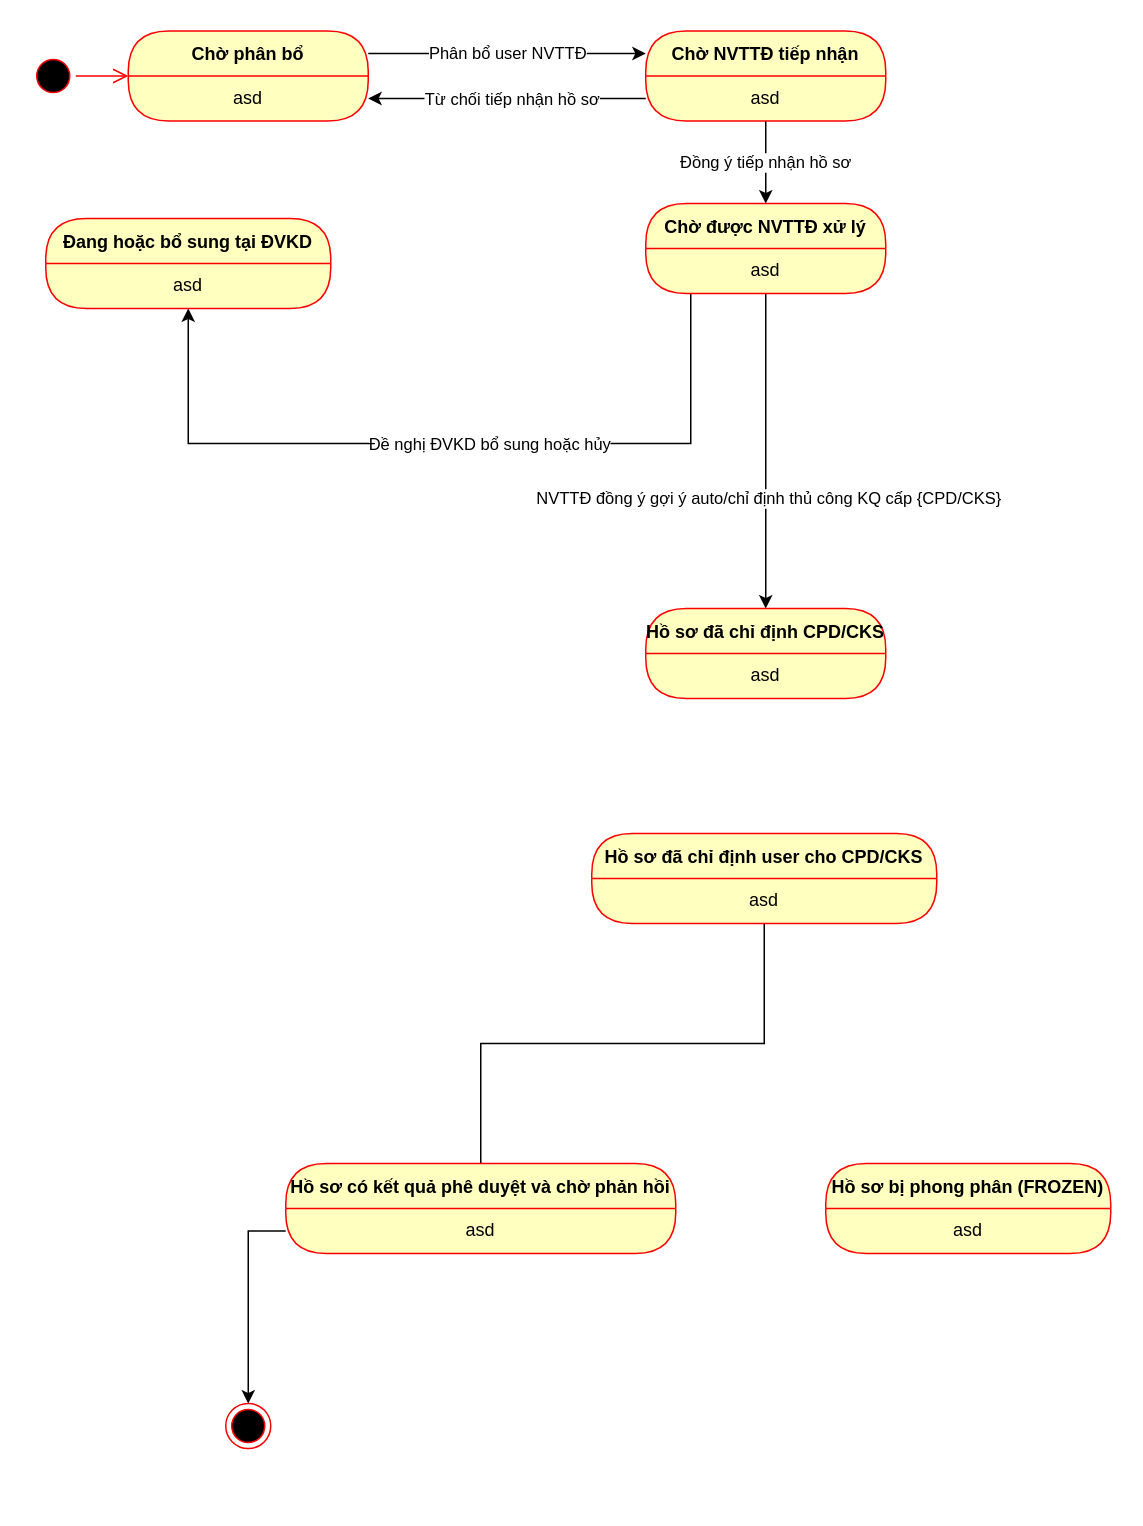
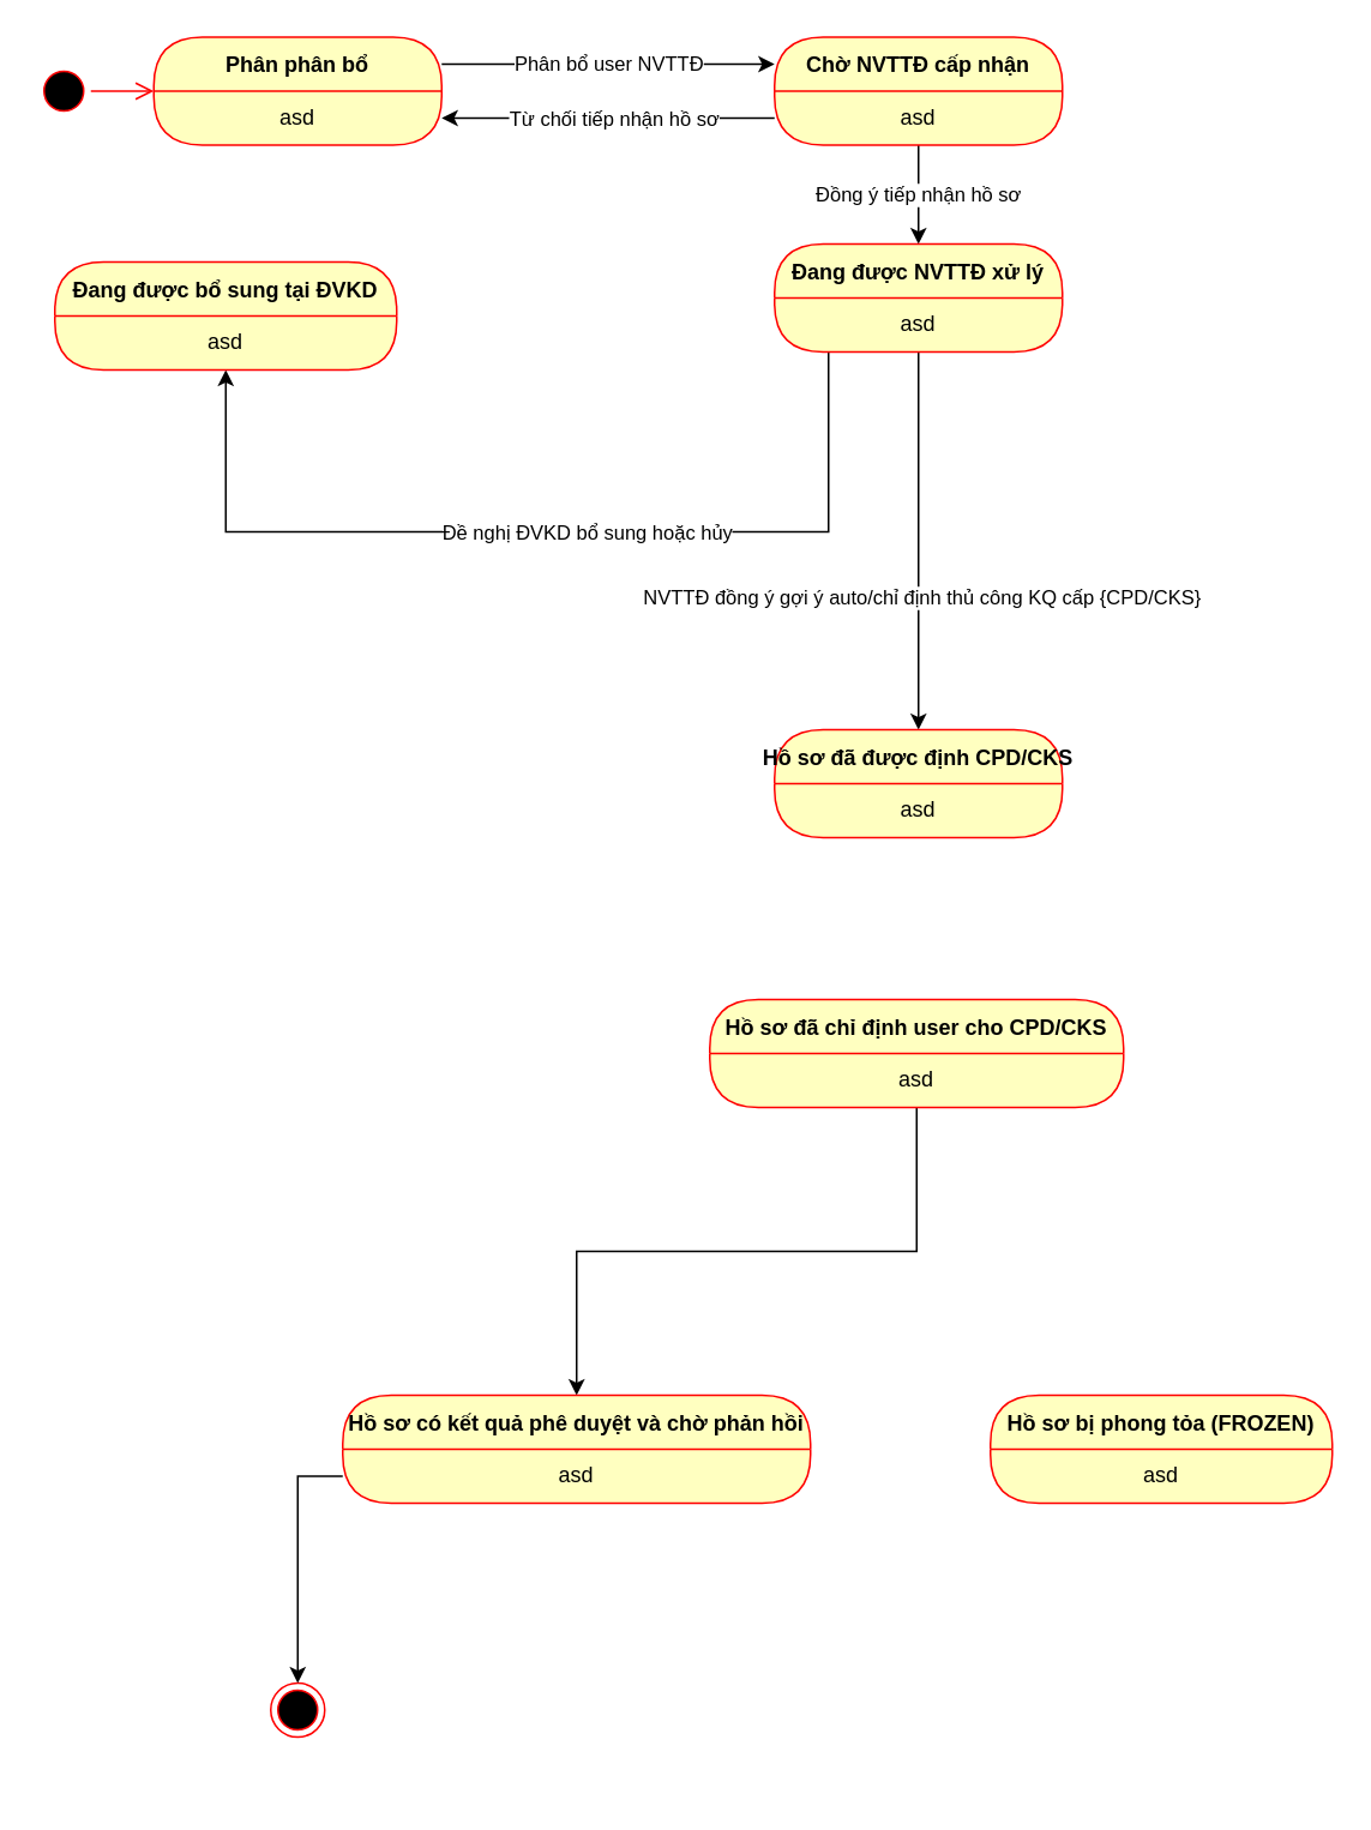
- <mxCell id="11" value="Chờ phân bổ" style="swimlane;fontStyle=1;align=center;verticalAlign=middle;childLayout=stackLayout;horizontal=1;startSize=30;horizontalStack=0;resizeParent=0;resizeLast=1;container=0;fontColor=#000000;collapsible=0;rounded=1;arcSize=30;strokeColor=#ff0000;fillColor=#ffffc0;swimlaneFillColor=#ffffc0;dropTarget=0;" vertex="1" parent="1"><mxGeometry x="85" y="20" width="160" height="60" as="geometry" /></mxCell>
+ <mxCell id="11" value="Phân phân bổ" style="swimlane;fontStyle=1;align=center;verticalAlign=middle;childLayout=stackLayout;horizontal=1;startSize=30;horizontalStack=0;resizeParent=0;resizeLast=1;container=0;fontColor=#000000;collapsible=0;rounded=1;arcSize=30;strokeColor=#ff0000;fillColor=#ffffc0;swimlaneFillColor=#ffffc0;dropTarget=0;" vertex="1" parent="1"><mxGeometry x="85" y="20" width="160" height="60" as="geometry" /></mxCell>
- <mxCell id="15" value="Chờ NVTTĐ tiếp nhận" style="swimlane;fontStyle=1;align=center;verticalAlign=middle;childLayout=stackLayout;horizontal=1;startSize=30;horizontalStack=0;resizeParent=0;resizeLast=1;container=0;fontColor=#000000;collapsible=0;rounded=1;arcSize=30;strokeColor=#ff0000;fillColor=#ffffc0;swimlaneFillColor=#ffffc0;dropTarget=0;" vertex="1" parent="1"><mxGeometry x="430" y="20" width="160" height="60" as="geometry" /></mxCell>
+ <mxCell id="15" value="Chờ NVTTĐ cấp nhận" style="swimlane;fontStyle=1;align=center;verticalAlign=middle;childLayout=stackLayout;horizontal=1;startSize=30;horizontalStack=0;resizeParent=0;resizeLast=1;container=0;fontColor=#000000;collapsible=0;rounded=1;arcSize=30;strokeColor=#ff0000;fillColor=#ffffc0;swimlaneFillColor=#ffffc0;dropTarget=0;" vertex="1" parent="1"><mxGeometry x="430" y="20" width="160" height="60" as="geometry" /></mxCell>
- <mxCell id="17" value="Chờ được NVTTĐ xử lý" style="swimlane;fontStyle=1;align=center;verticalAlign=middle;childLayout=stackLayout;horizontal=1;startSize=30;horizontalStack=0;resizeParent=0;resizeLast=1;container=0;fontColor=#000000;collapsible=0;rounded=1;arcSize=30;strokeColor=#ff0000;fillColor=#ffffc0;swimlaneFillColor=#ffffc0;dropTarget=0;" vertex="1" parent="1"><mxGeometry x="430" y="135" width="160" height="60" as="geometry" /></mxCell>
+ <mxCell id="17" value="Đang được NVTTĐ xử lý" style="swimlane;fontStyle=1;align=center;verticalAlign=middle;childLayout=stackLayout;horizontal=1;startSize=30;horizontalStack=0;resizeParent=0;resizeLast=1;container=0;fontColor=#000000;collapsible=0;rounded=1;arcSize=30;strokeColor=#ff0000;fillColor=#ffffc0;swimlaneFillColor=#ffffc0;dropTarget=0;" vertex="1" parent="1"><mxGeometry x="430" y="135" width="160" height="60" as="geometry" /></mxCell>
- <mxCell id="19" value="Đang hoặc bổ sung tại ĐVKD" style="swimlane;fontStyle=1;align=center;verticalAlign=middle;childLayout=stackLayout;horizontal=1;startSize=30;horizontalStack=0;resizeParent=0;resizeLast=1;container=0;fontColor=#000000;collapsible=0;rounded=1;arcSize=30;strokeColor=#ff0000;fillColor=#ffffc0;swimlaneFillColor=#ffffc0;dropTarget=0;" vertex="1" parent="1"><mxGeometry x="30" y="145" width="190" height="60" as="geometry" /></mxCell>
+ <mxCell id="19" value="Đang được bổ sung tại ĐVKD" style="swimlane;fontStyle=1;align=center;verticalAlign=middle;childLayout=stackLayout;horizontal=1;startSize=30;horizontalStack=0;resizeParent=0;resizeLast=1;container=0;fontColor=#000000;collapsible=0;rounded=1;arcSize=30;strokeColor=#ff0000;fillColor=#ffffc0;swimlaneFillColor=#ffffc0;dropTarget=0;" vertex="1" parent="1"><mxGeometry x="30" y="145" width="190" height="60" as="geometry" /></mxCell>
- <mxCell id="21" value="Hồ sơ đã chỉ định CPD/CKS" style="swimlane;fontStyle=1;align=center;verticalAlign=middle;childLayout=stackLayout;horizontal=1;startSize=30;horizontalStack=0;resizeParent=0;resizeLast=1;container=0;fontColor=#000000;collapsible=0;rounded=1;arcSize=30;strokeColor=#ff0000;fillColor=#ffffc0;swimlaneFillColor=#ffffc0;dropTarget=0;" vertex="1" parent="1"><mxGeometry x="430" y="405" width="160" height="60" as="geometry" /></mxCell>
+ <mxCell id="21" value="Hồ sơ đã được định CPD/CKS" style="swimlane;fontStyle=1;align=center;verticalAlign=middle;childLayout=stackLayout;horizontal=1;startSize=30;horizontalStack=0;resizeParent=0;resizeLast=1;container=0;fontColor=#000000;collapsible=0;rounded=1;arcSize=30;strokeColor=#ff0000;fillColor=#ffffc0;swimlaneFillColor=#ffffc0;dropTarget=0;" vertex="1" parent="1"><mxGeometry x="430" y="405" width="160" height="60" as="geometry" /></mxCell>
- <mxCell id="10" style="edgeStyle=orthogonalEdgeStyle;rounded=0;orthogonalLoop=1;jettySize=auto;html=1;endArrow=none;" edge="1" parent="1" source="23" target="27"><mxGeometry relative="1" as="geometry"><mxPoint x="315" y="610" as="sourcePoint" /><mxPoint x="165" y="745" as="targetPoint" /></mxGeometry></mxCell>
+ <mxCell id="10" style="edgeStyle=orthogonalEdgeStyle;rounded=0;orthogonalLoop=1;jettySize=auto;html=1;" edge="1" parent="1" source="23" target="27"><mxGeometry relative="1" as="geometry"><mxPoint x="315" y="610" as="sourcePoint" /><mxPoint x="165" y="745" as="targetPoint" /></mxGeometry></mxCell>
- <mxCell id="25" value="Hồ sơ bị phong phân (FROZEN)" style="swimlane;fontStyle=1;align=center;verticalAlign=middle;childLayout=stackLayout;horizontal=1;startSize=30;horizontalStack=0;resizeParent=0;resizeLast=1;container=0;fontColor=#000000;collapsible=0;rounded=1;arcSize=30;strokeColor=#ff0000;fillColor=#ffffc0;swimlaneFillColor=#ffffc0;dropTarget=0;" vertex="1" parent="1"><mxGeometry x="550" y="775" width="190" height="60" as="geometry" /></mxCell>
+ <mxCell id="25" value="Hồ sơ bị phong tỏa (FROZEN)" style="swimlane;fontStyle=1;align=center;verticalAlign=middle;childLayout=stackLayout;horizontal=1;startSize=30;horizontalStack=0;resizeParent=0;resizeLast=1;container=0;fontColor=#000000;collapsible=0;rounded=1;arcSize=30;strokeColor=#ff0000;fillColor=#ffffc0;swimlaneFillColor=#ffffc0;dropTarget=0;" vertex="1" parent="1"><mxGeometry x="550" y="775" width="190" height="60" as="geometry" /></mxCell>
